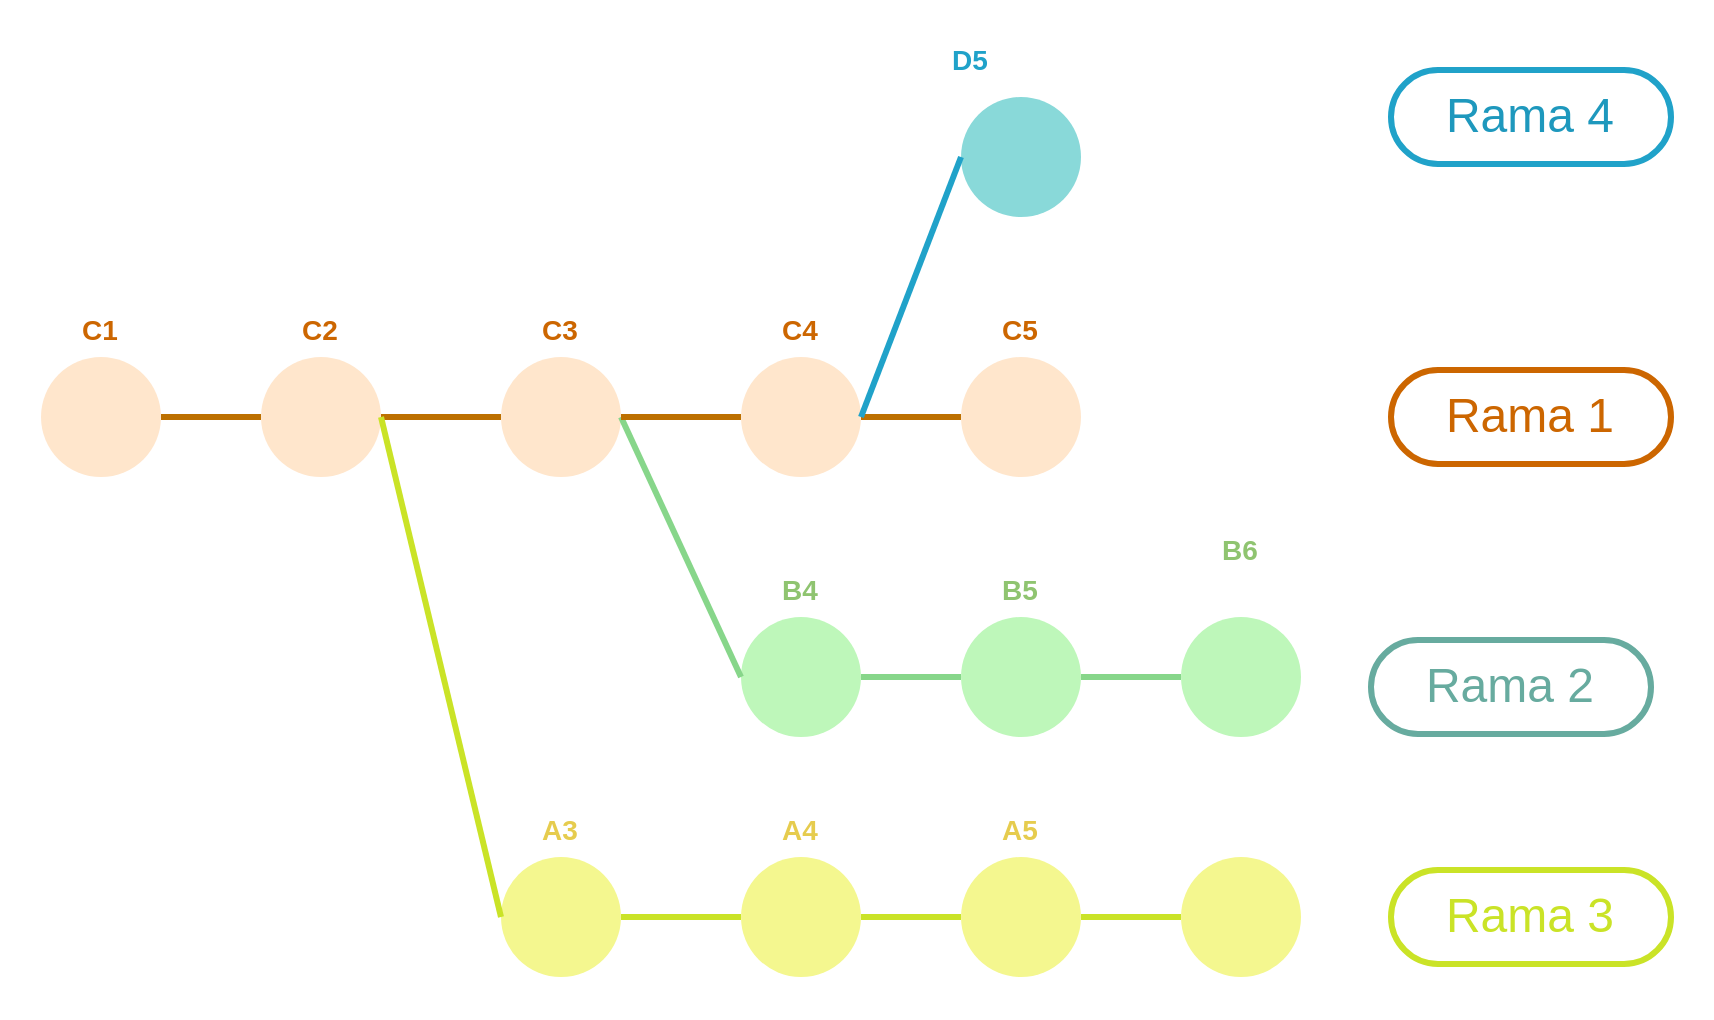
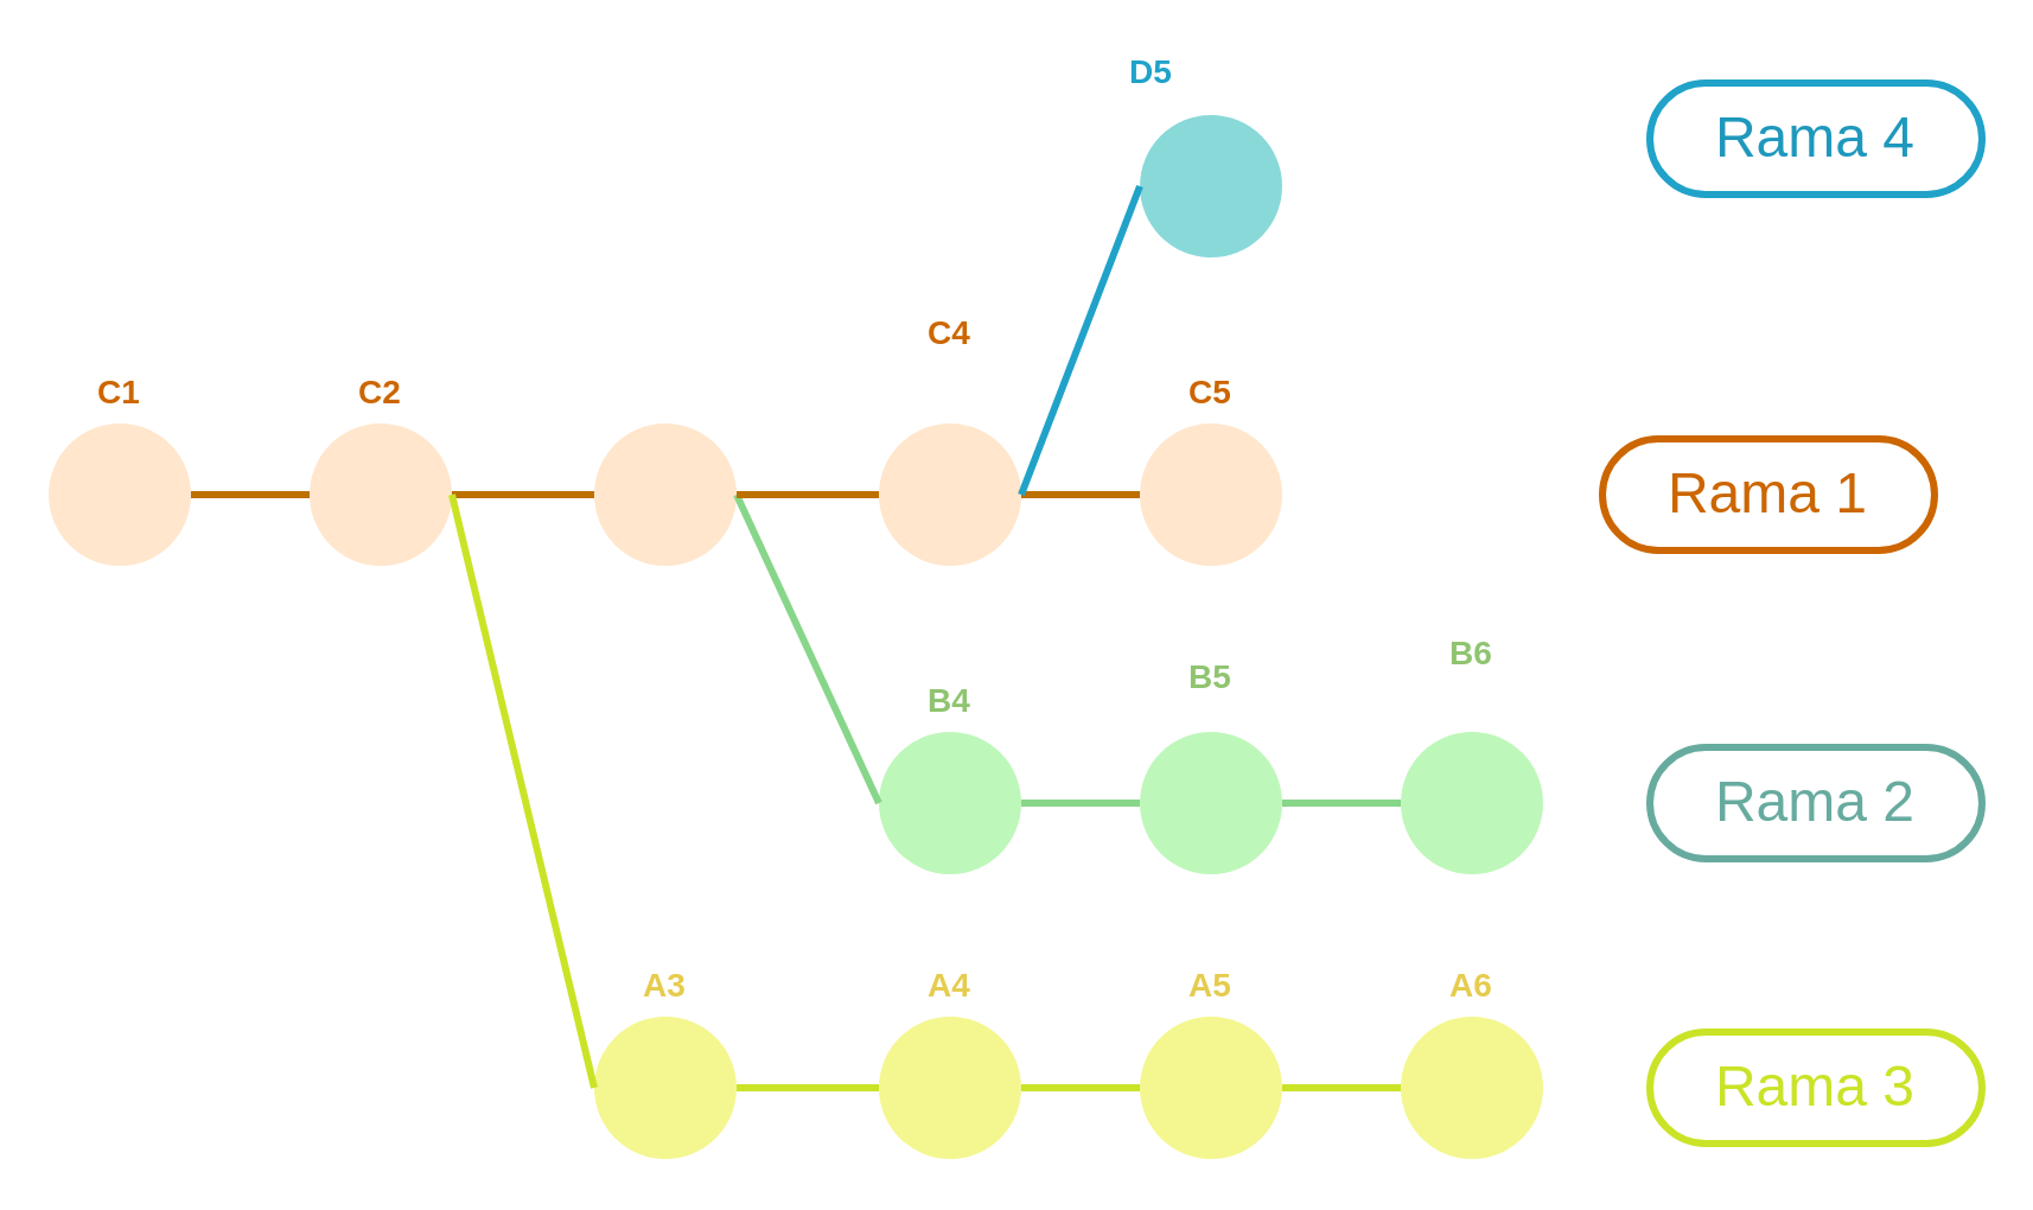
- <mxCell id="9" value="C3" style="text;html=1;strokeColor=none;fillColor=none;align=center;verticalAlign=middle;whiteSpace=wrap;rounded=0;fontStyle=1;fontSize=14;fontColor=#CC6600;" parent="1" vertex="1"><mxGeometry x="260" y="155" width="40" height="20" as="geometry" /></mxCell>
- <mxCell id="21" value="C4" style="text;html=1;strokeColor=none;fillColor=none;align=center;verticalAlign=middle;whiteSpace=wrap;rounded=0;fontStyle=1;fontSize=14;fontColor=#CC6600;" parent="1" vertex="1"><mxGeometry x="380" y="155" width="40" height="20" as="geometry" /></mxCell>
+ <mxCell id="21" value="C4" style="text;html=1;strokeColor=none;fillColor=none;align=center;verticalAlign=middle;whiteSpace=wrap;rounded=0;fontStyle=1;fontSize=14;fontColor=#CC6600;" parent="1" vertex="1"><mxGeometry x="380" y="130" width="40" height="20" as="geometry" /></mxCell>
- <mxCell id="25" value="Rama 1" style="text;html=1;strokeColor=#CC6600;fillColor=none;align=center;verticalAlign=middle;whiteSpace=wrap;rounded=1;fontSize=24;fontColor=#CC6600;perimeterSpacing=20;spacing=20;arcSize=50;strokeWidth=3;" parent="1" vertex="1"><mxGeometry x="695" y="184.5" width="140" height="47" as="geometry" /></mxCell>
+ <mxCell id="25" value="Rama 1" style="text;html=1;strokeColor=#CC6600;fillColor=none;align=center;verticalAlign=middle;whiteSpace=wrap;rounded=1;fontSize=24;fontColor=#CC6600;perimeterSpacing=20;spacing=20;arcSize=50;strokeWidth=3;" parent="1" vertex="1"><mxGeometry x="675" y="184.5" width="140" height="47" as="geometry" /></mxCell>
- <mxCell id="14" value="B5" style="text;html=1;strokeColor=none;fillColor=none;align=center;verticalAlign=middle;whiteSpace=wrap;rounded=0;fontStyle=1;fontSize=14;fontColor=#8FC470;" parent="1" vertex="1"><mxGeometry x="490" y="285" width="40" height="20" as="geometry" /></mxCell>
+ <mxCell id="14" value="B5" style="text;html=1;strokeColor=none;fillColor=none;align=center;verticalAlign=middle;whiteSpace=wrap;rounded=0;fontStyle=1;fontSize=14;fontColor=#8FC470;" parent="1" vertex="1"><mxGeometry x="490" y="275" width="40" height="20" as="geometry" /></mxCell>
- <mxCell id="26" value="Rama 2" style="text;html=1;strokeColor=#67AB9F;fillColor=none;align=center;verticalAlign=middle;whiteSpace=wrap;rounded=1;fontSize=24;fontColor=#67AB9F;perimeterSpacing=20;spacing=20;arcSize=50;strokeWidth=3;" parent="1" vertex="1"><mxGeometry x="685" y="319.5" width="140" height="47" as="geometry" /></mxCell>
+ <mxCell id="26" value="Rama 2" style="text;html=1;strokeColor=#67AB9F;fillColor=none;align=center;verticalAlign=middle;whiteSpace=wrap;rounded=1;fontSize=24;fontColor=#67AB9F;perimeterSpacing=20;spacing=20;arcSize=50;strokeWidth=3;" parent="1" vertex="1"><mxGeometry x="695" y="314.5" width="140" height="47" as="geometry" /></mxCell>
+ <mxCell id="38" value="A6" style="text;html=1;strokeColor=none;fillColor=none;align=center;verticalAlign=middle;whiteSpace=wrap;rounded=0;fontStyle=1;fontSize=14;fontColor=#E6CC4E;" parent="1" vertex="1"><mxGeometry x="600" y="405" width="40" height="20" as="geometry" /></mxCell>
